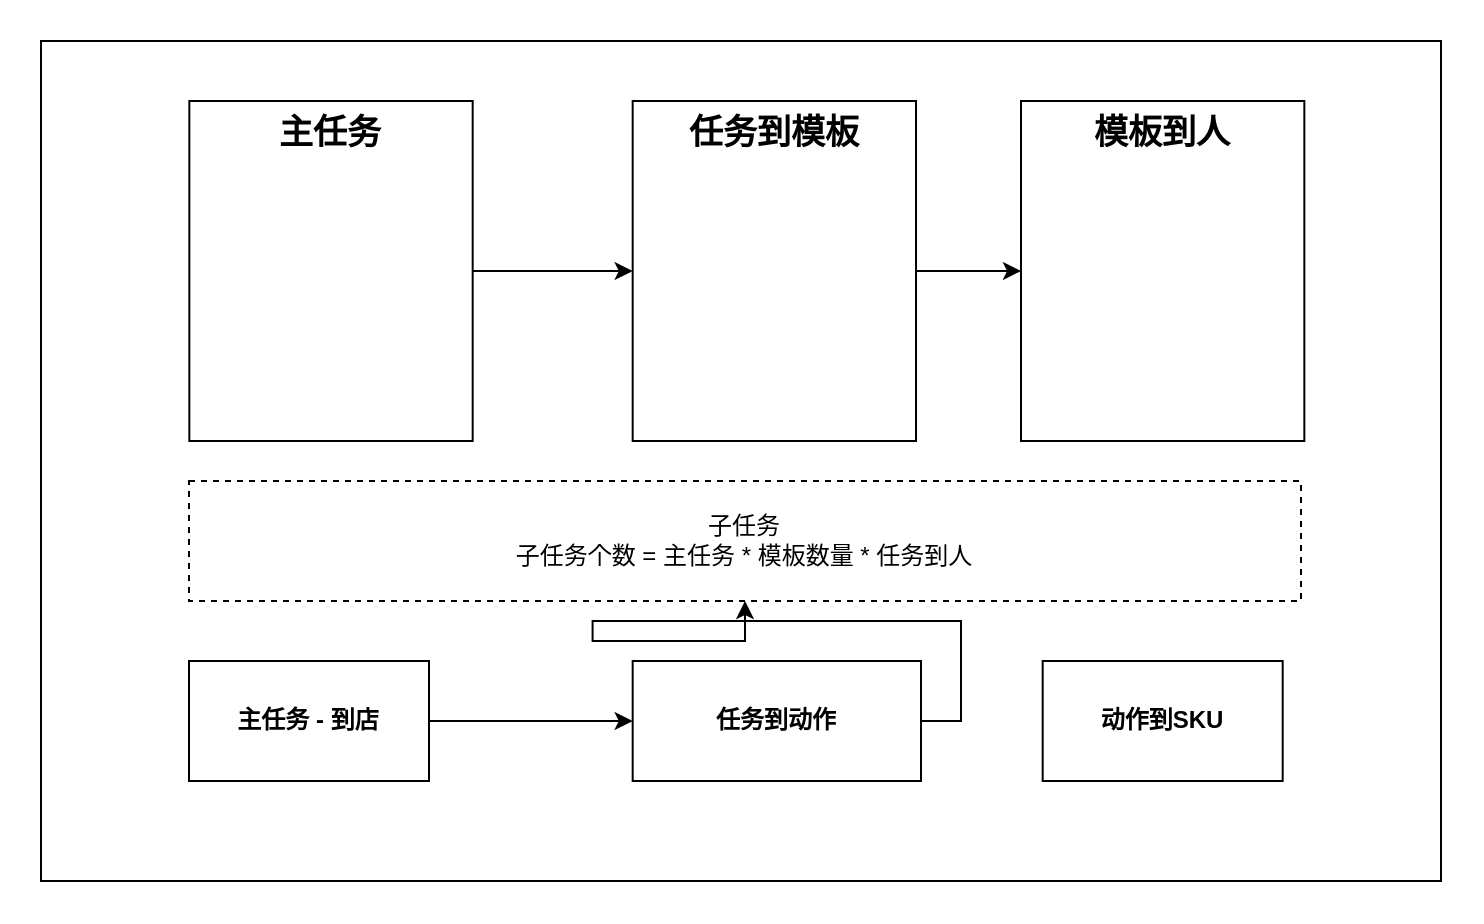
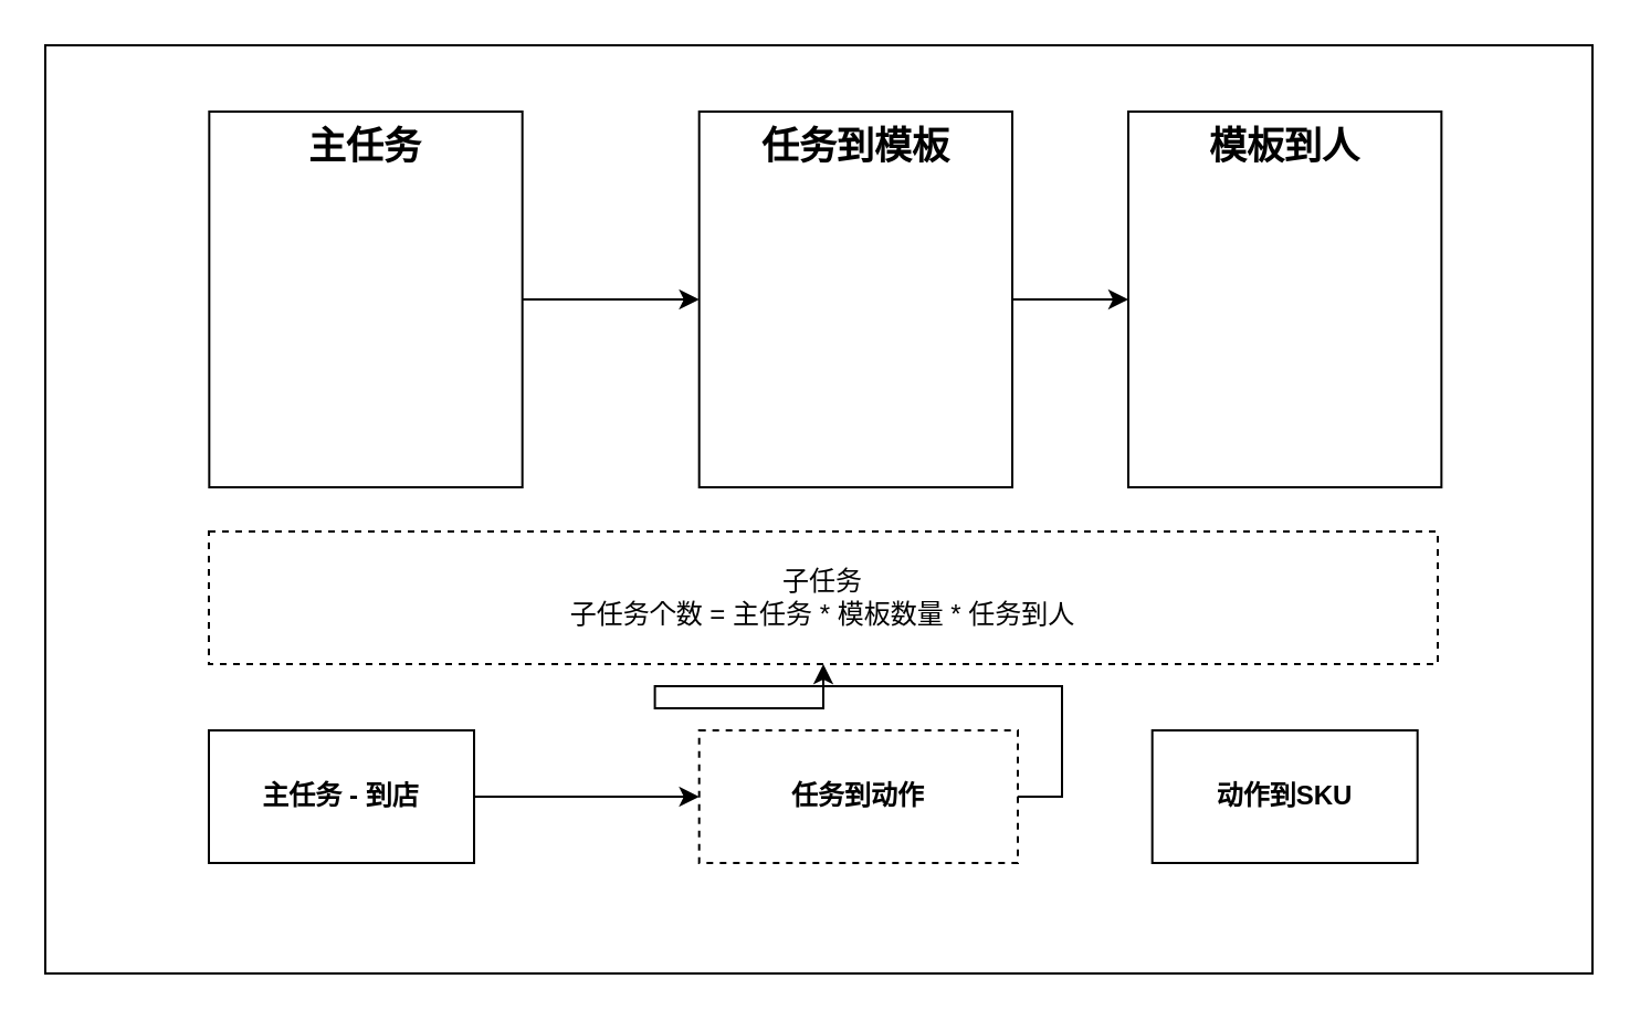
- <mxCell id="12" value="任务到动作" style="rounded=0;whiteSpace=wrap;html=1;fontStyle=1" vertex="1" parent="1"><mxGeometry x="315.84" y="330" width="144.16" height="60" as="geometry" /></mxCell>
+ <mxCell id="12" value="任务到动作" style="rounded=0;whiteSpace=wrap;html=1;fontStyle=1;dashed=1;" vertex="1" parent="1"><mxGeometry x="315.84" y="330" width="144.16" height="60" as="geometry" /></mxCell>
